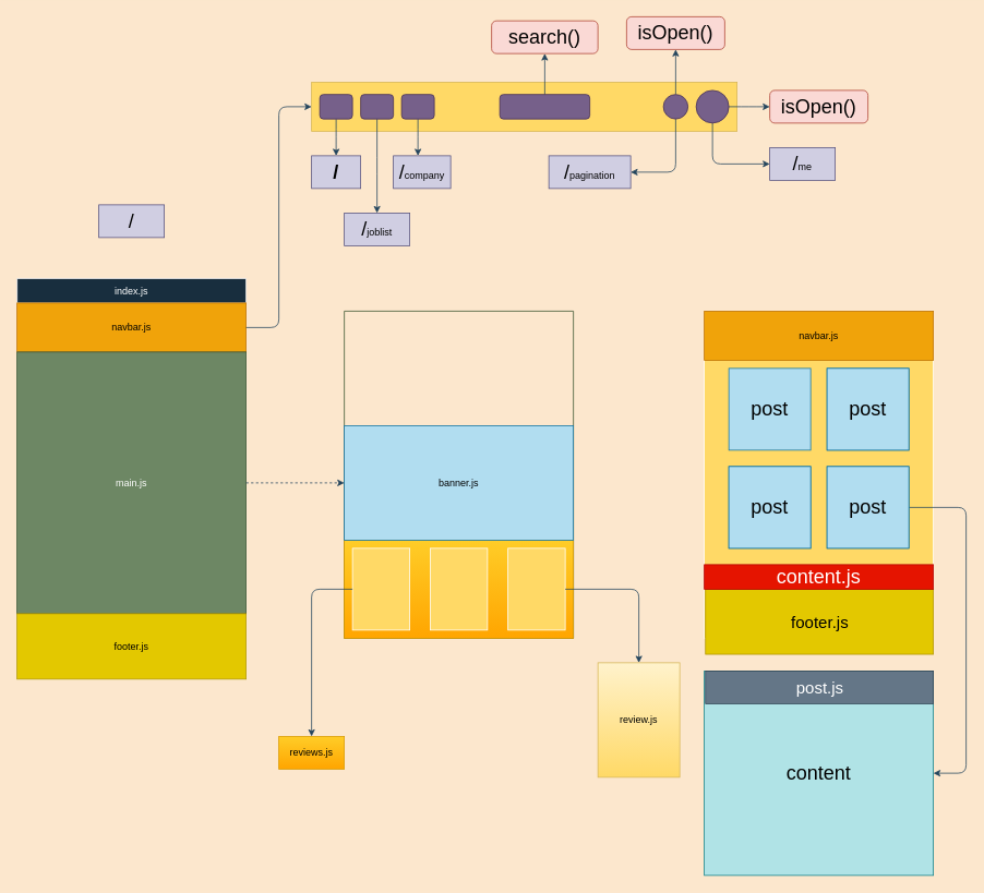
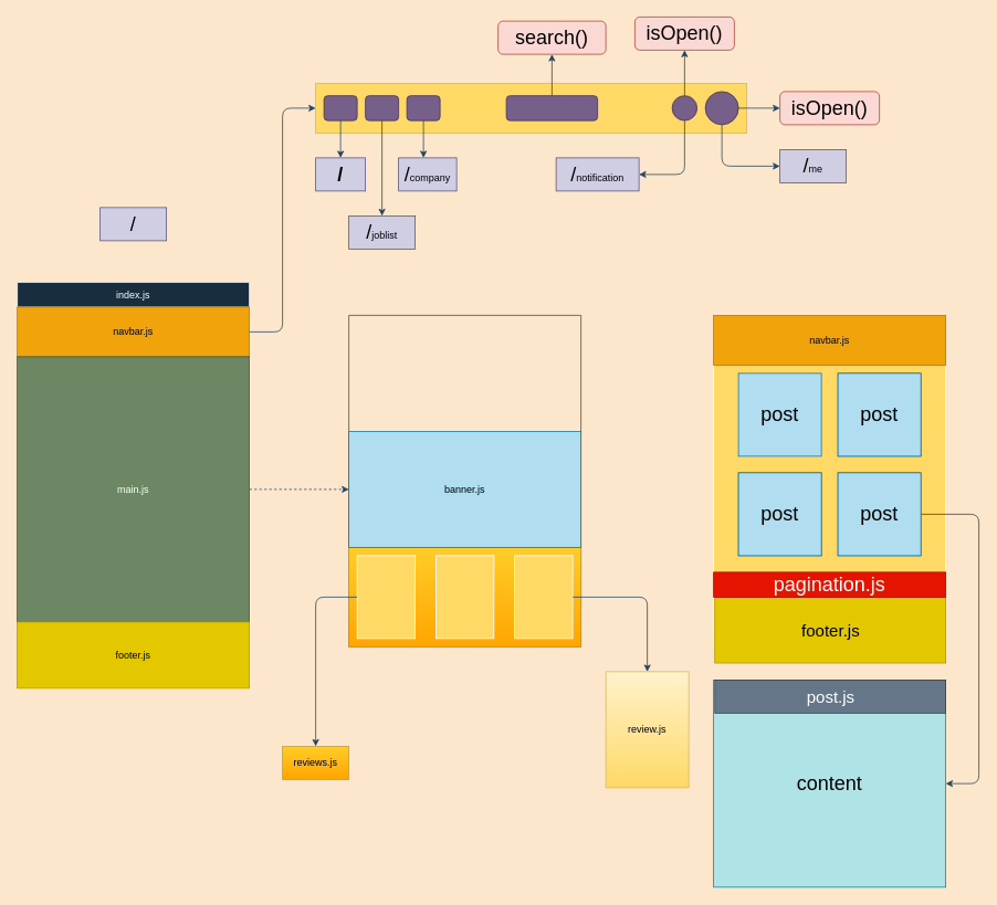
- <mxCell id="27" value="/&lt;font style=&quot;font-size: 12px&quot;&gt;pagination&lt;/font&gt;" style="rounded=0;whiteSpace=wrap;html=1;sketch=0;fontSize=24;strokeColor=#56517e;fillColor=#d0cee2;" vertex="1" parent="1"><mxGeometry x="670" y="190" width="100" height="40" as="geometry" /></mxCell>
+ <mxCell id="27" value="/&lt;font style=&quot;font-size: 12px&quot;&gt;notification&lt;/font&gt;" style="rounded=0;whiteSpace=wrap;html=1;sketch=0;fontSize=24;strokeColor=#56517e;fillColor=#d0cee2;" vertex="1" parent="1"><mxGeometry x="670" y="190" width="100" height="40" as="geometry" /></mxCell>
- <mxCell id="54" value="content.js" style="rounded=0;whiteSpace=wrap;html=1;sketch=0;fontSize=24;fontColor=#ffffff;strokeColor=#B20000;fillColor=#e51400;" vertex="1" parent="1"><mxGeometry x="860" y="690" width="280" height="30" as="geometry" /></mxCell>
+ <mxCell id="54" value="pagination.js" style="rounded=0;whiteSpace=wrap;html=1;sketch=0;fontSize=24;fontColor=#ffffff;strokeColor=#B20000;fillColor=#e51400;" vertex="1" parent="1"><mxGeometry x="860" y="690" width="280" height="30" as="geometry" /></mxCell>
